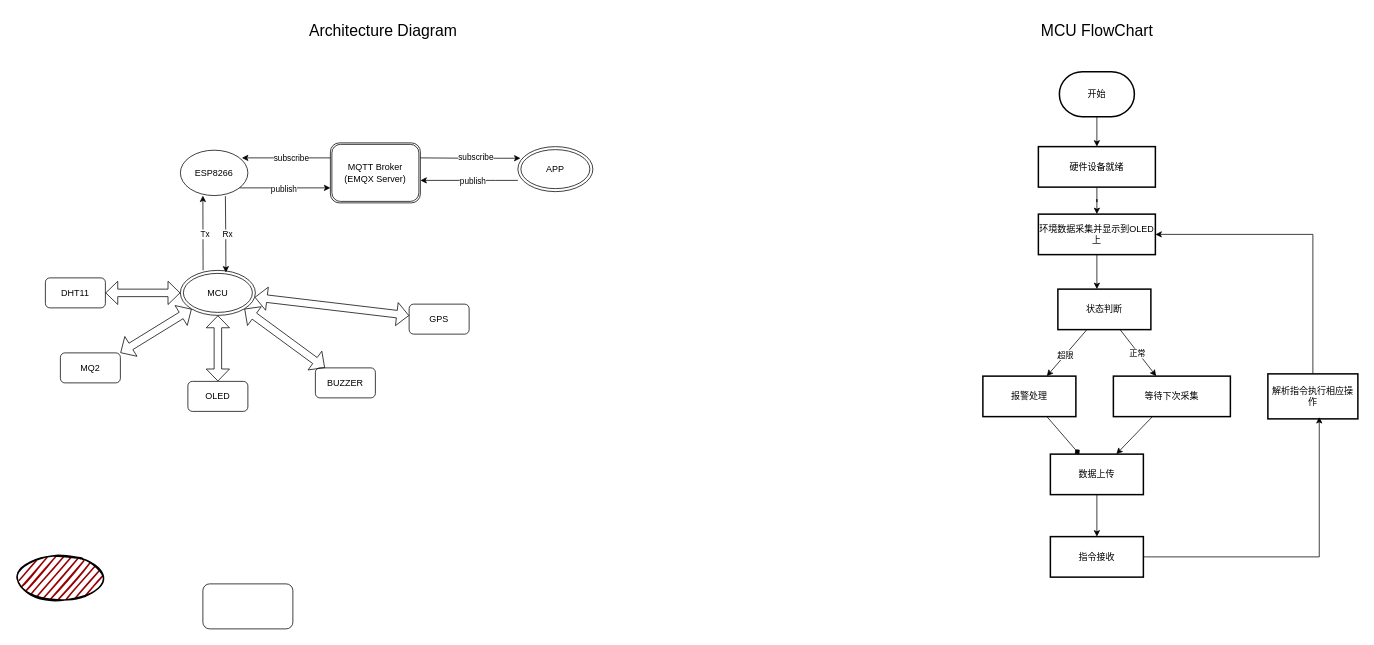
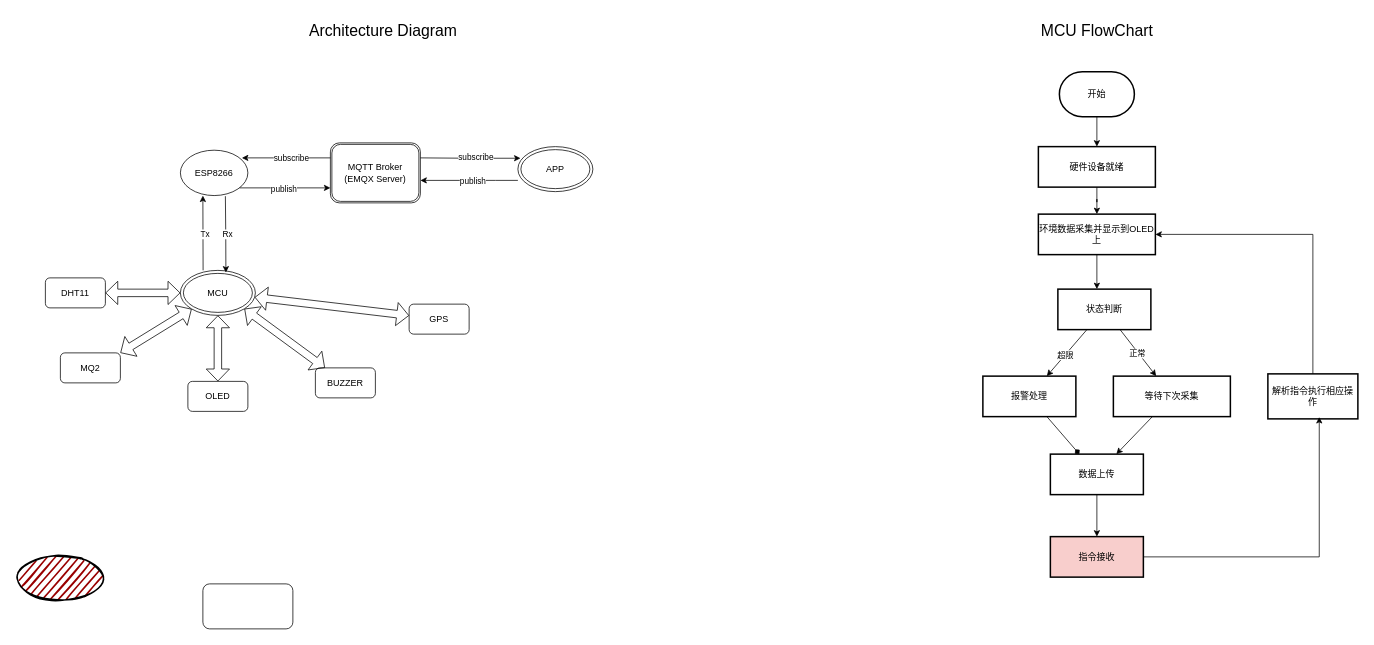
- <mxCell id="10" value="指令接收" style="whiteSpace=wrap;strokeWidth=2;" parent="1" vertex="1"><mxGeometry x="1400" y="715" width="124" height="54" as="geometry" /></mxCell>
+ <mxCell id="10" value="指令接收" style="whiteSpace=wrap;strokeWidth=2;fillColor=#f8cecc;" parent="1" vertex="1"><mxGeometry x="1400" y="715" width="124" height="54" as="geometry" /></mxCell>
